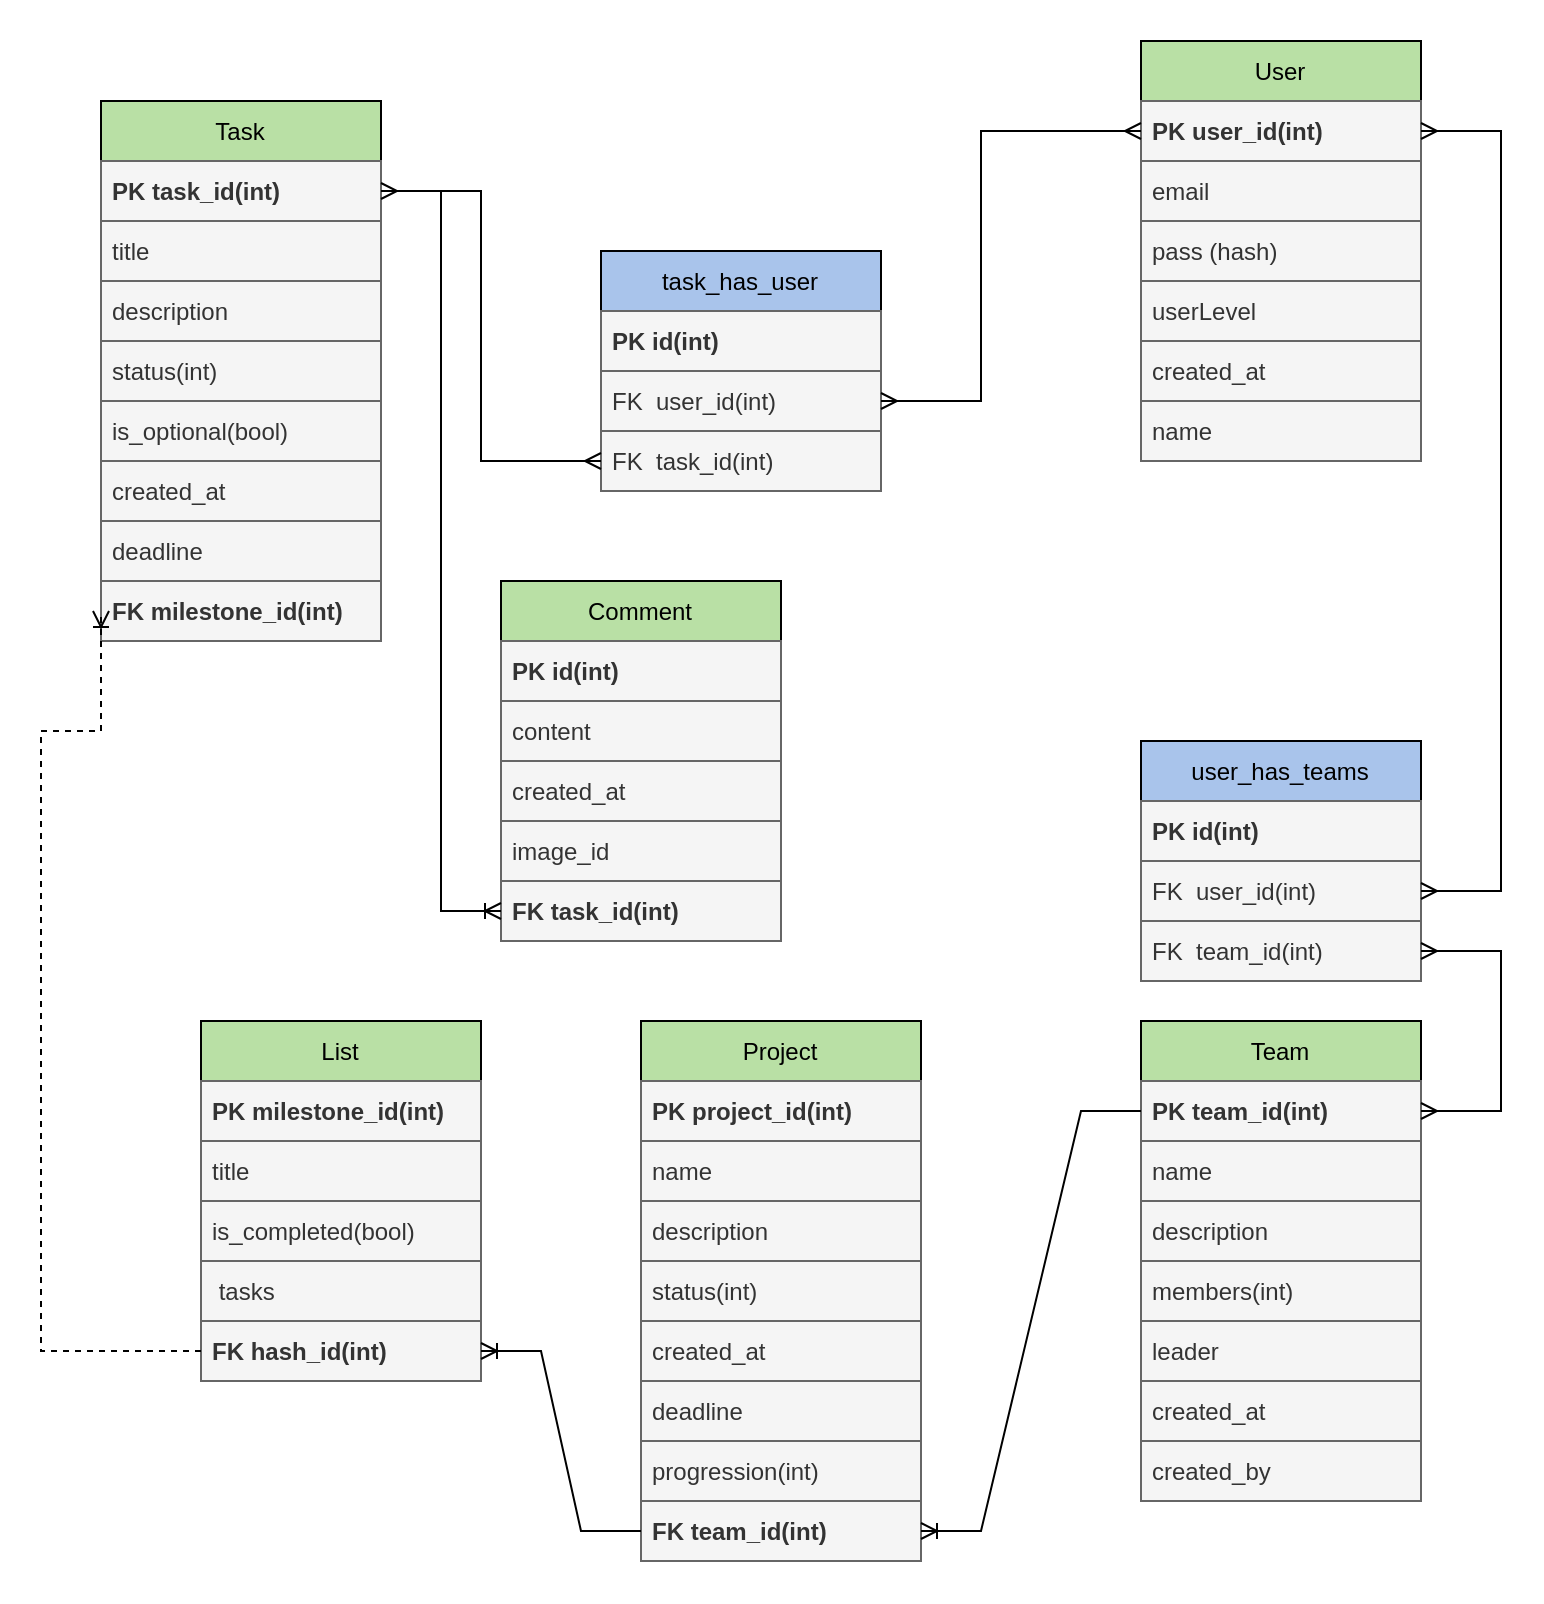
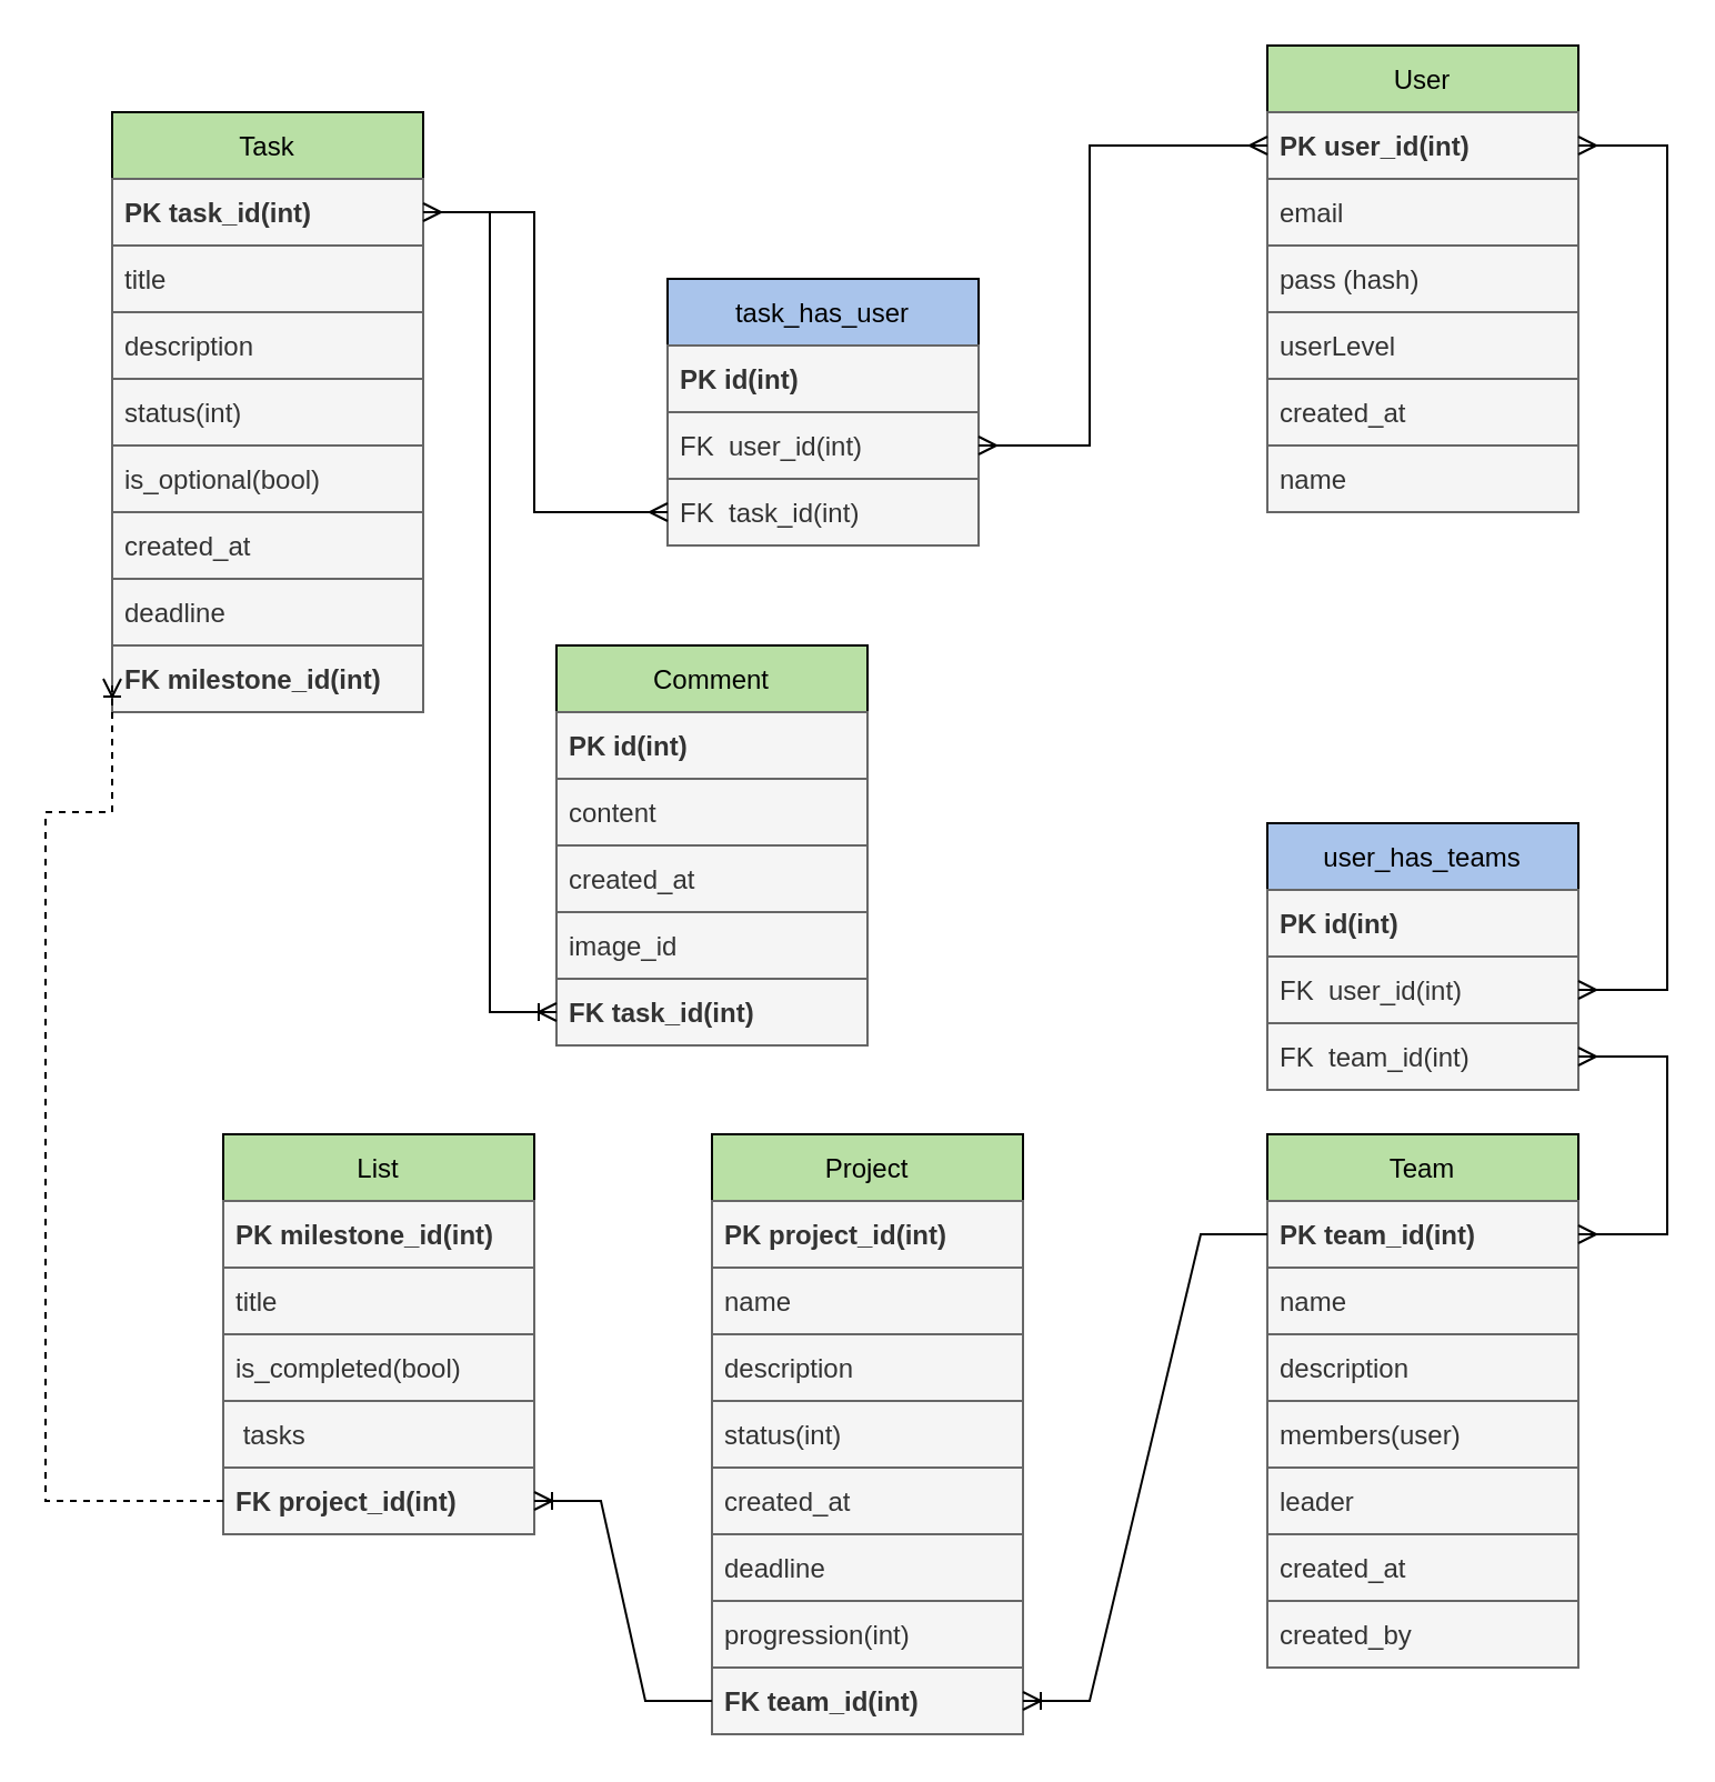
- <mxCell id="13" value="members(int)" style="text;strokeColor=#666666;fillColor=#f5f5f5;align=left;verticalAlign=middle;spacingLeft=4;spacingRight=4;overflow=hidden;points=[[0,0.5],[1,0.5]];portConstraint=eastwest;rotatable=0;fontColor=#333333;" parent="9" vertex="1"><mxGeometry y="120" width="140" height="30" as="geometry" /></mxCell>
+ <mxCell id="13" value="members(user)" style="text;strokeColor=#666666;fillColor=#f5f5f5;align=left;verticalAlign=middle;spacingLeft=4;spacingRight=4;overflow=hidden;points=[[0,0.5],[1,0.5]];portConstraint=eastwest;rotatable=0;fontColor=#333333;" parent="9" vertex="1"><mxGeometry y="120" width="140" height="30" as="geometry" /></mxCell>
- <mxCell id="31" value="FK hash_id(int)" style="text;strokeColor=#666666;fillColor=#f5f5f5;align=left;verticalAlign=middle;spacingLeft=4;spacingRight=4;overflow=hidden;points=[[0,0.5],[1,0.5]];portConstraint=eastwest;rotatable=0;fontColor=#333333;fontStyle=1" parent="26" vertex="1"><mxGeometry y="150" width="140" height="30" as="geometry" /></mxCell>
+ <mxCell id="31" value="FK project_id(int)" style="text;strokeColor=#666666;fillColor=#f5f5f5;align=left;verticalAlign=middle;spacingLeft=4;spacingRight=4;overflow=hidden;points=[[0,0.5],[1,0.5]];portConstraint=eastwest;rotatable=0;fontColor=#333333;fontStyle=1" parent="26" vertex="1"><mxGeometry y="150" width="140" height="30" as="geometry" /></mxCell>
